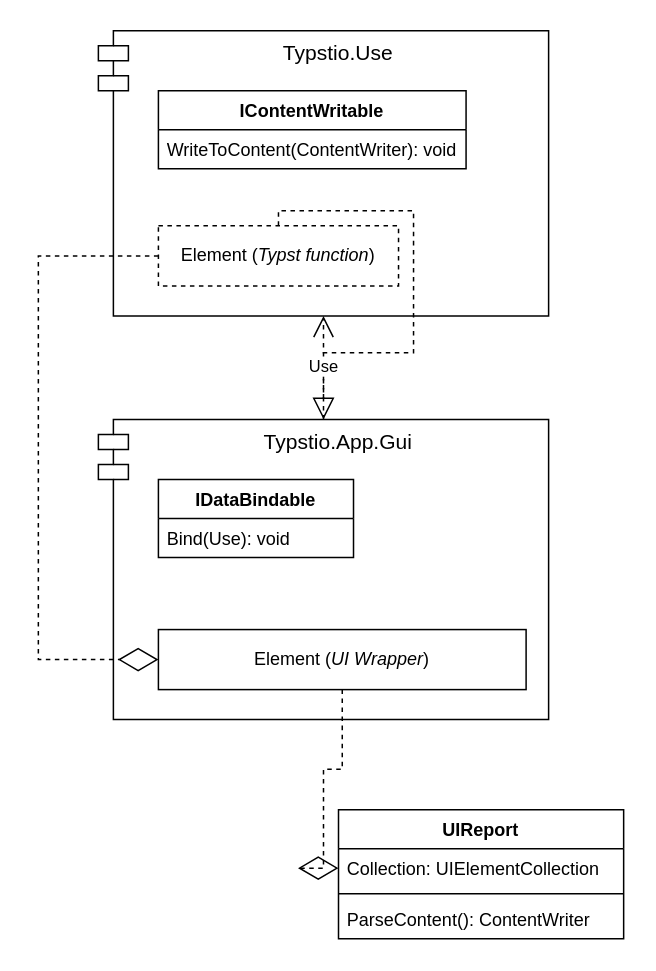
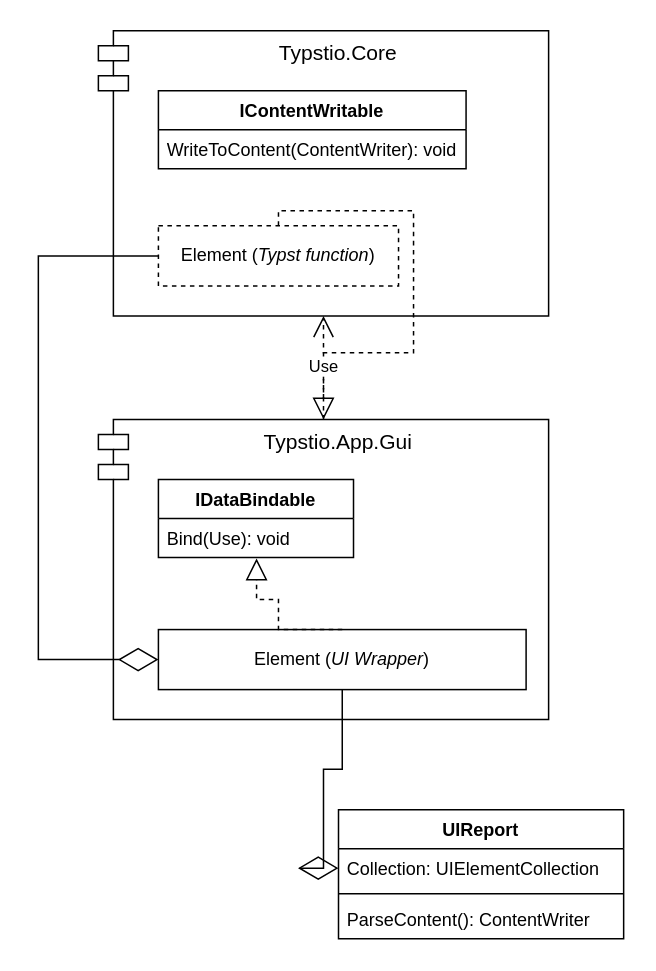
- <mxCell id="3" value="&lt;font style=&quot;font-size: 14px;&quot;&gt;Typstio.Use&lt;/font&gt;" style="shape=module;align=left;spacingLeft=20;align=center;verticalAlign=top;whiteSpace=wrap;html=1;" vertex="1" parent="1"><mxGeometry x="60" y="20" width="300" height="190" as="geometry" /></mxCell>
+ <mxCell id="3" value="&lt;font style=&quot;font-size: 14px;&quot;&gt;Typstio.Core&lt;/font&gt;" style="shape=module;align=left;spacingLeft=20;align=center;verticalAlign=top;whiteSpace=wrap;html=1;" vertex="1" parent="1"><mxGeometry x="60" y="20" width="300" height="190" as="geometry" /></mxCell>
- <mxCell id="11" value="" style="endArrow=diamondThin;endFill=0;endSize=24;html=1;rounded=0;entryX=0;entryY=0.5;entryDx=0;entryDy=0;exitX=0;exitY=0.5;exitDx=0;exitDy=0;edgeStyle=orthogonalEdgeStyle;dashed=1;" edge="1" parent="1" source="8" target="9"><mxGeometry width="160" relative="1" as="geometry"><mxPoint x="160" y="249" as="sourcePoint" /><mxPoint x="320" y="249" as="targetPoint" /><Array as="points"><mxPoint x="20" y="170" /><mxPoint x="20" y="439" /></Array></mxGeometry></mxCell>
+ <mxCell id="11" value="" style="endArrow=diamondThin;endFill=0;endSize=24;html=1;rounded=0;entryX=0;entryY=0.5;entryDx=0;entryDy=0;exitX=0;exitY=0.5;exitDx=0;exitDy=0;edgeStyle=orthogonalEdgeStyle;" edge="1" parent="1" source="8" target="9"><mxGeometry width="160" relative="1" as="geometry"><mxPoint x="160" y="249" as="sourcePoint" /><mxPoint x="320" y="249" as="targetPoint" /><Array as="points"><mxPoint x="20" y="170" /><mxPoint x="20" y="439" /></Array></mxGeometry></mxCell>
+ <mxCell id="18" value="" style="endArrow=block;dashed=1;endFill=0;endSize=12;html=1;rounded=0;entryX=0.503;entryY=1.024;entryDx=0;entryDy=0;entryPerimeter=0;exitX=0.5;exitY=0;exitDx=0;exitDy=0;edgeStyle=orthogonalEdgeStyle;" edge="1" parent="1" source="9" target="5"><mxGeometry width="160" relative="1" as="geometry"><mxPoint x="100" y="309" as="sourcePoint" /><mxPoint x="260" y="309" as="targetPoint" /><Array as="points"><mxPoint x="180" y="399" /><mxPoint x="165" y="399" /></Array></mxGeometry></mxCell>
- <mxCell id="17" value="" style="endArrow=diamondThin;endFill=0;endSize=24;html=1;rounded=0;entryX=0;entryY=0.5;entryDx=0;entryDy=0;exitX=0.5;exitY=1;exitDx=0;exitDy=0;edgeStyle=orthogonalEdgeStyle;dashed=1;" edge="1" parent="1" source="9" target="14"><mxGeometry width="160" relative="1" as="geometry"><mxPoint x="100" y="389" as="sourcePoint" /><mxPoint x="260" y="389" as="targetPoint" /></mxGeometry></mxCell>
+ <mxCell id="17" value="" style="endArrow=diamondThin;endFill=0;endSize=24;html=1;rounded=0;entryX=0;entryY=0.5;entryDx=0;entryDy=0;exitX=0.5;exitY=1;exitDx=0;exitDy=0;edgeStyle=orthogonalEdgeStyle;" edge="1" parent="1" source="9" target="14"><mxGeometry width="160" relative="1" as="geometry"><mxPoint x="100" y="389" as="sourcePoint" /><mxPoint x="260" y="389" as="targetPoint" /></mxGeometry></mxCell>
